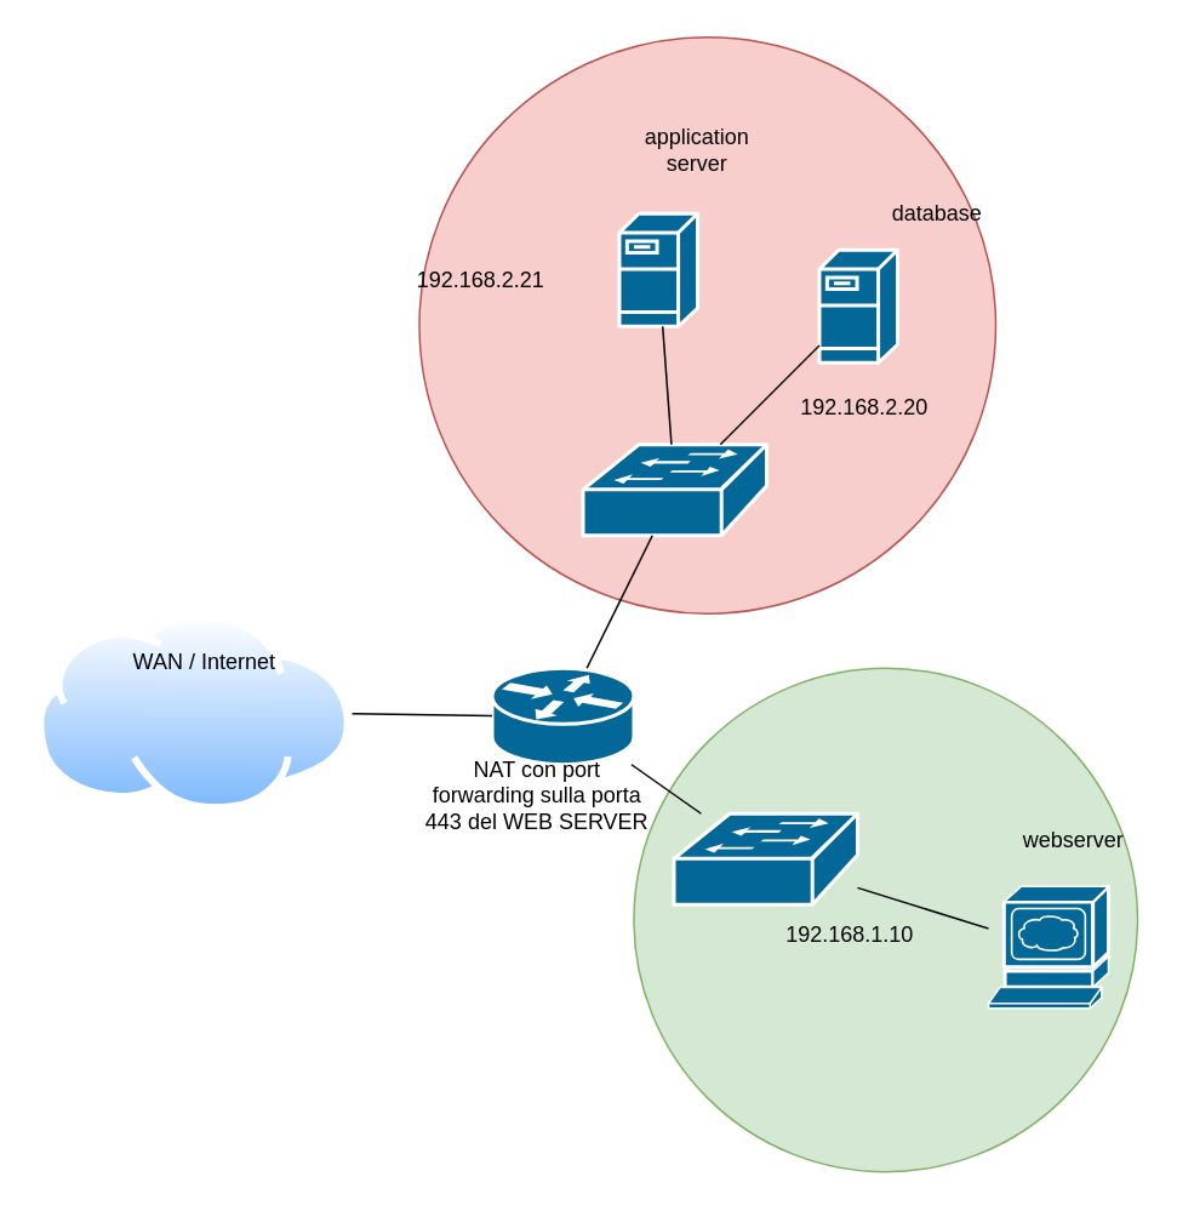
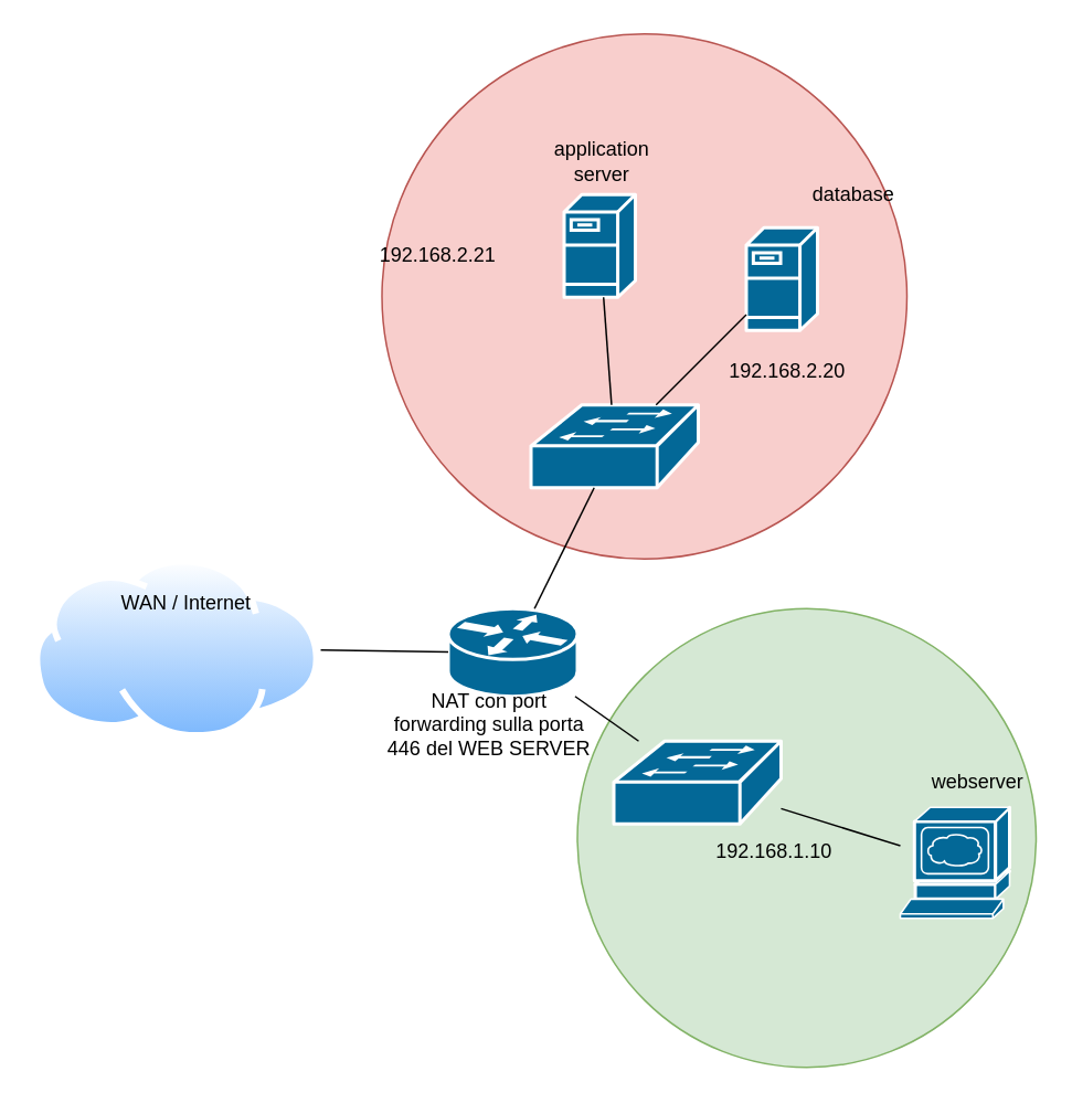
- <mxCell id="18" value="application server" style="text;html=1;strokeColor=none;fillColor=none;align=center;verticalAlign=middle;whiteSpace=wrap;rounded=0;shadow=0;" vertex="1" parent="1"><mxGeometry x="363" y="72" width="40" height="20" as="geometry" /></mxCell>
+ <mxCell id="18" value="application server" style="text;html=1;strokeColor=none;fillColor=none;align=center;verticalAlign=middle;whiteSpace=wrap;rounded=0;shadow=0;" vertex="1" parent="1"><mxGeometry x="343" y="87" width="40" height="20" as="geometry" /></mxCell>
- <mxCell id="24" value="NAT con port forwarding sulla porta 443 del WEB SERVER" style="text;html=1;strokeColor=none;fillColor=none;align=center;verticalAlign=middle;whiteSpace=wrap;rounded=0;shadow=0;" vertex="1" parent="1"><mxGeometry x="230" y="427" width="130" height="20" as="geometry" /></mxCell>
+ <mxCell id="24" value="NAT con port forwarding sulla porta 446 del WEB SERVER" style="text;html=1;strokeColor=none;fillColor=none;align=center;verticalAlign=middle;whiteSpace=wrap;rounded=0;shadow=0;" vertex="1" parent="1"><mxGeometry x="230" y="427" width="130" height="20" as="geometry" /></mxCell>
- <mxCell id="20" value="webserver" style="text;html=1;strokeColor=none;fillColor=none;align=center;verticalAlign=middle;whiteSpace=wrap;rounded=0;shadow=0;" vertex="1" parent="1"><mxGeometry x="570" y="452" width="40" height="20" as="geometry" /></mxCell>
+ <mxCell id="20" value="webserver" style="text;html=1;strokeColor=none;fillColor=none;align=center;verticalAlign=middle;whiteSpace=wrap;rounded=0;shadow=0;" vertex="1" parent="1"><mxGeometry x="570" y="462" width="40" height="20" as="geometry" /></mxCell>
